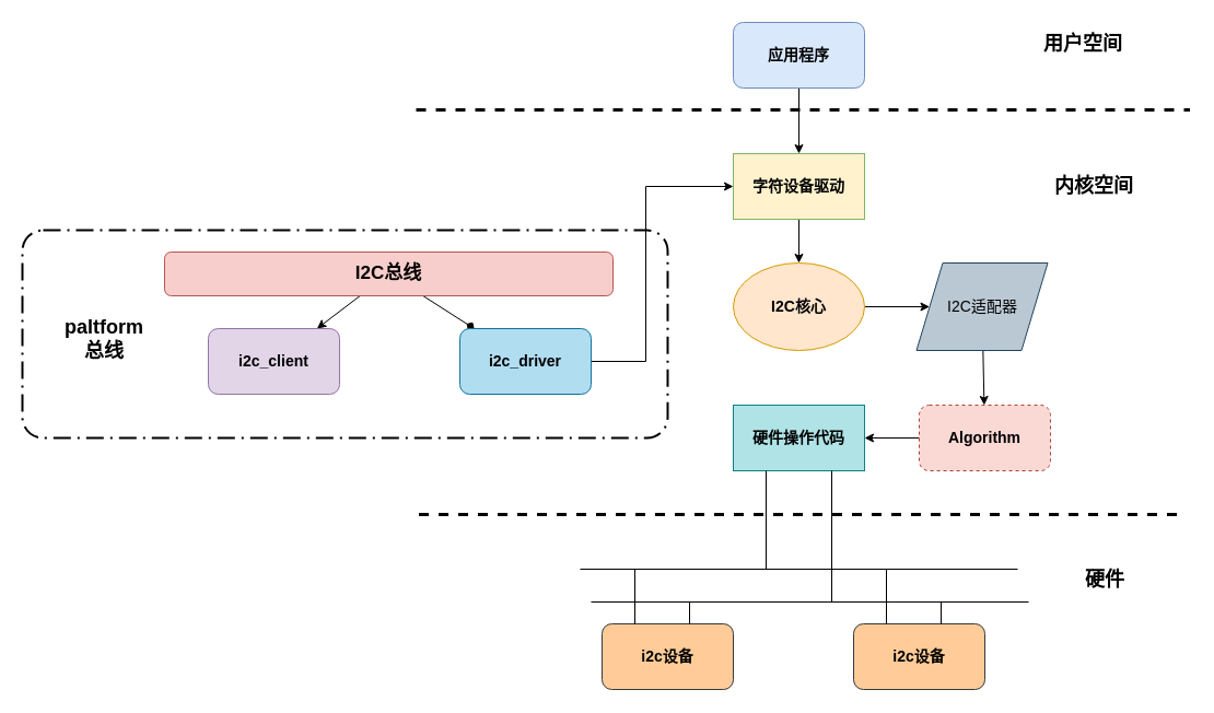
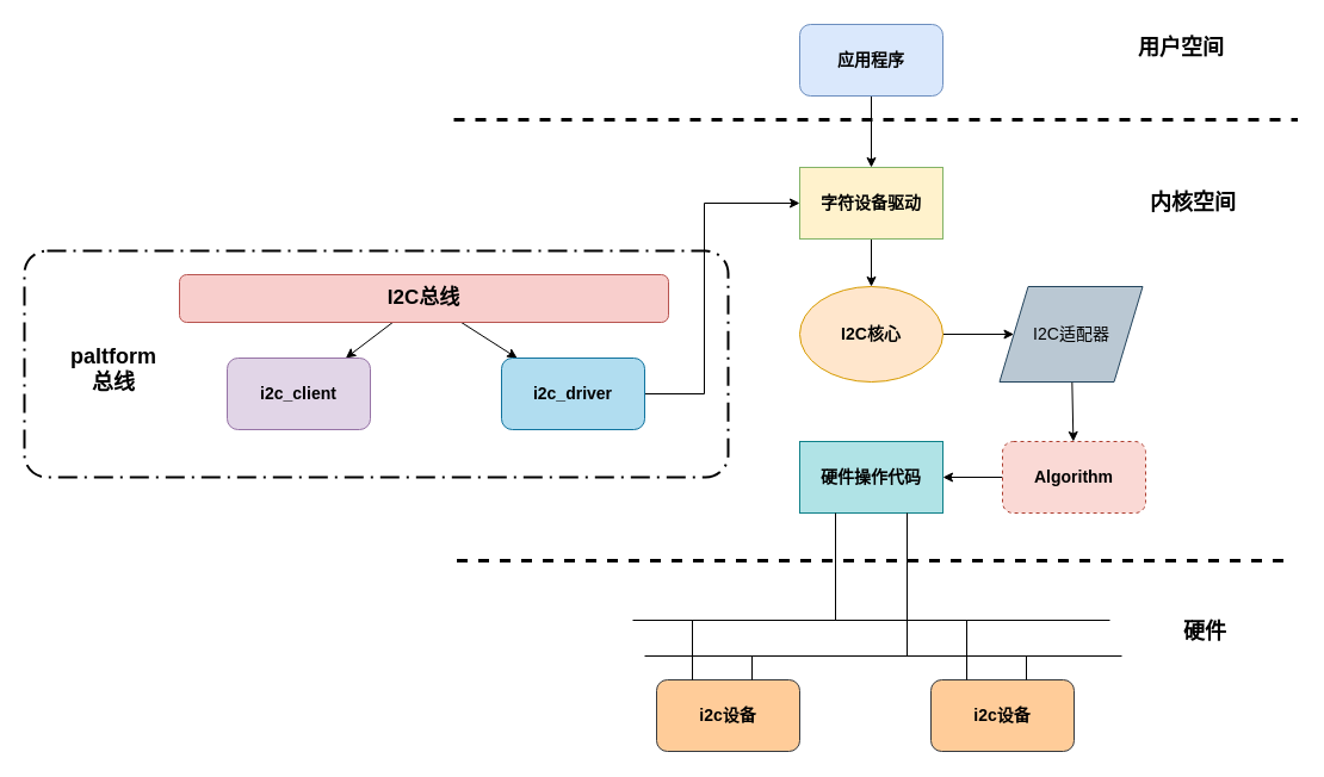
- <mxCell id="9" style="edgeStyle=none;rounded=0;orthogonalLoop=1;jettySize=auto;html=1;fontStyle=1;fontSize=14;endArrow=diamond;" edge="1" parent="1" source="10" target="30"><mxGeometry relative="1" as="geometry" /></mxCell>
+ <mxCell id="9" style="edgeStyle=none;rounded=0;orthogonalLoop=1;jettySize=auto;html=1;fontStyle=1;fontSize=14;" edge="1" parent="1" source="10" target="30"><mxGeometry relative="1" as="geometry" /></mxCell>
